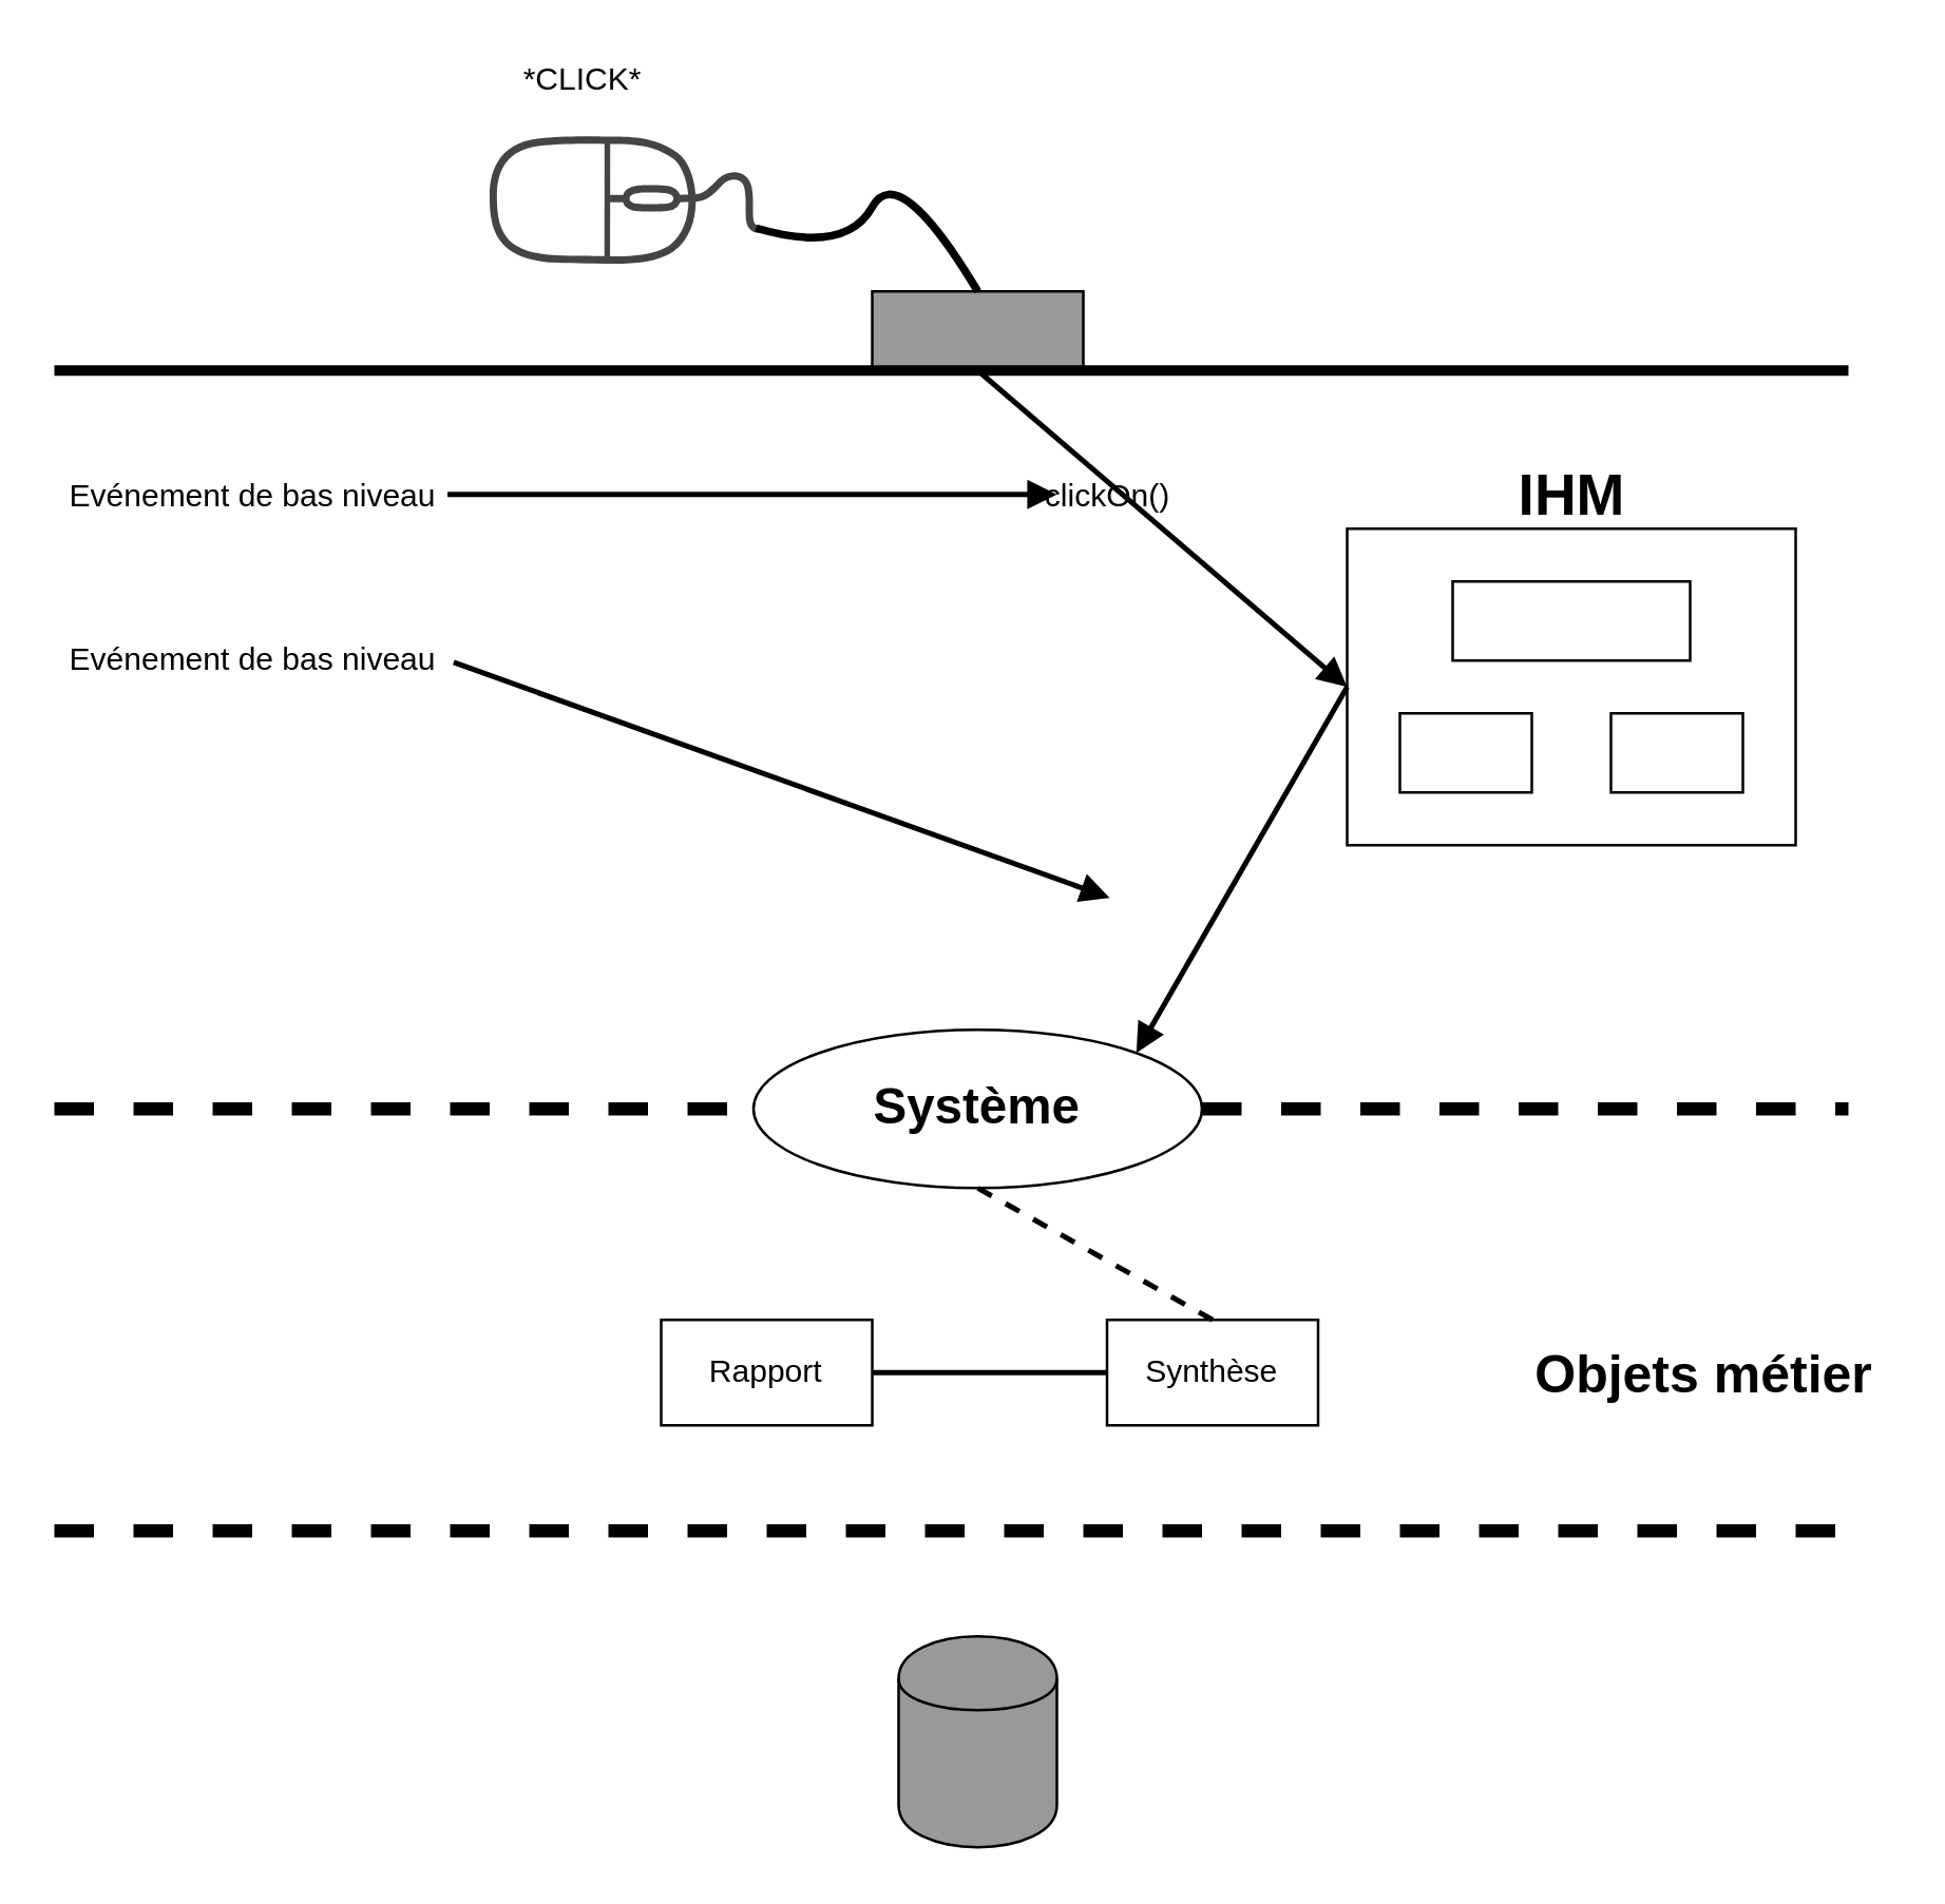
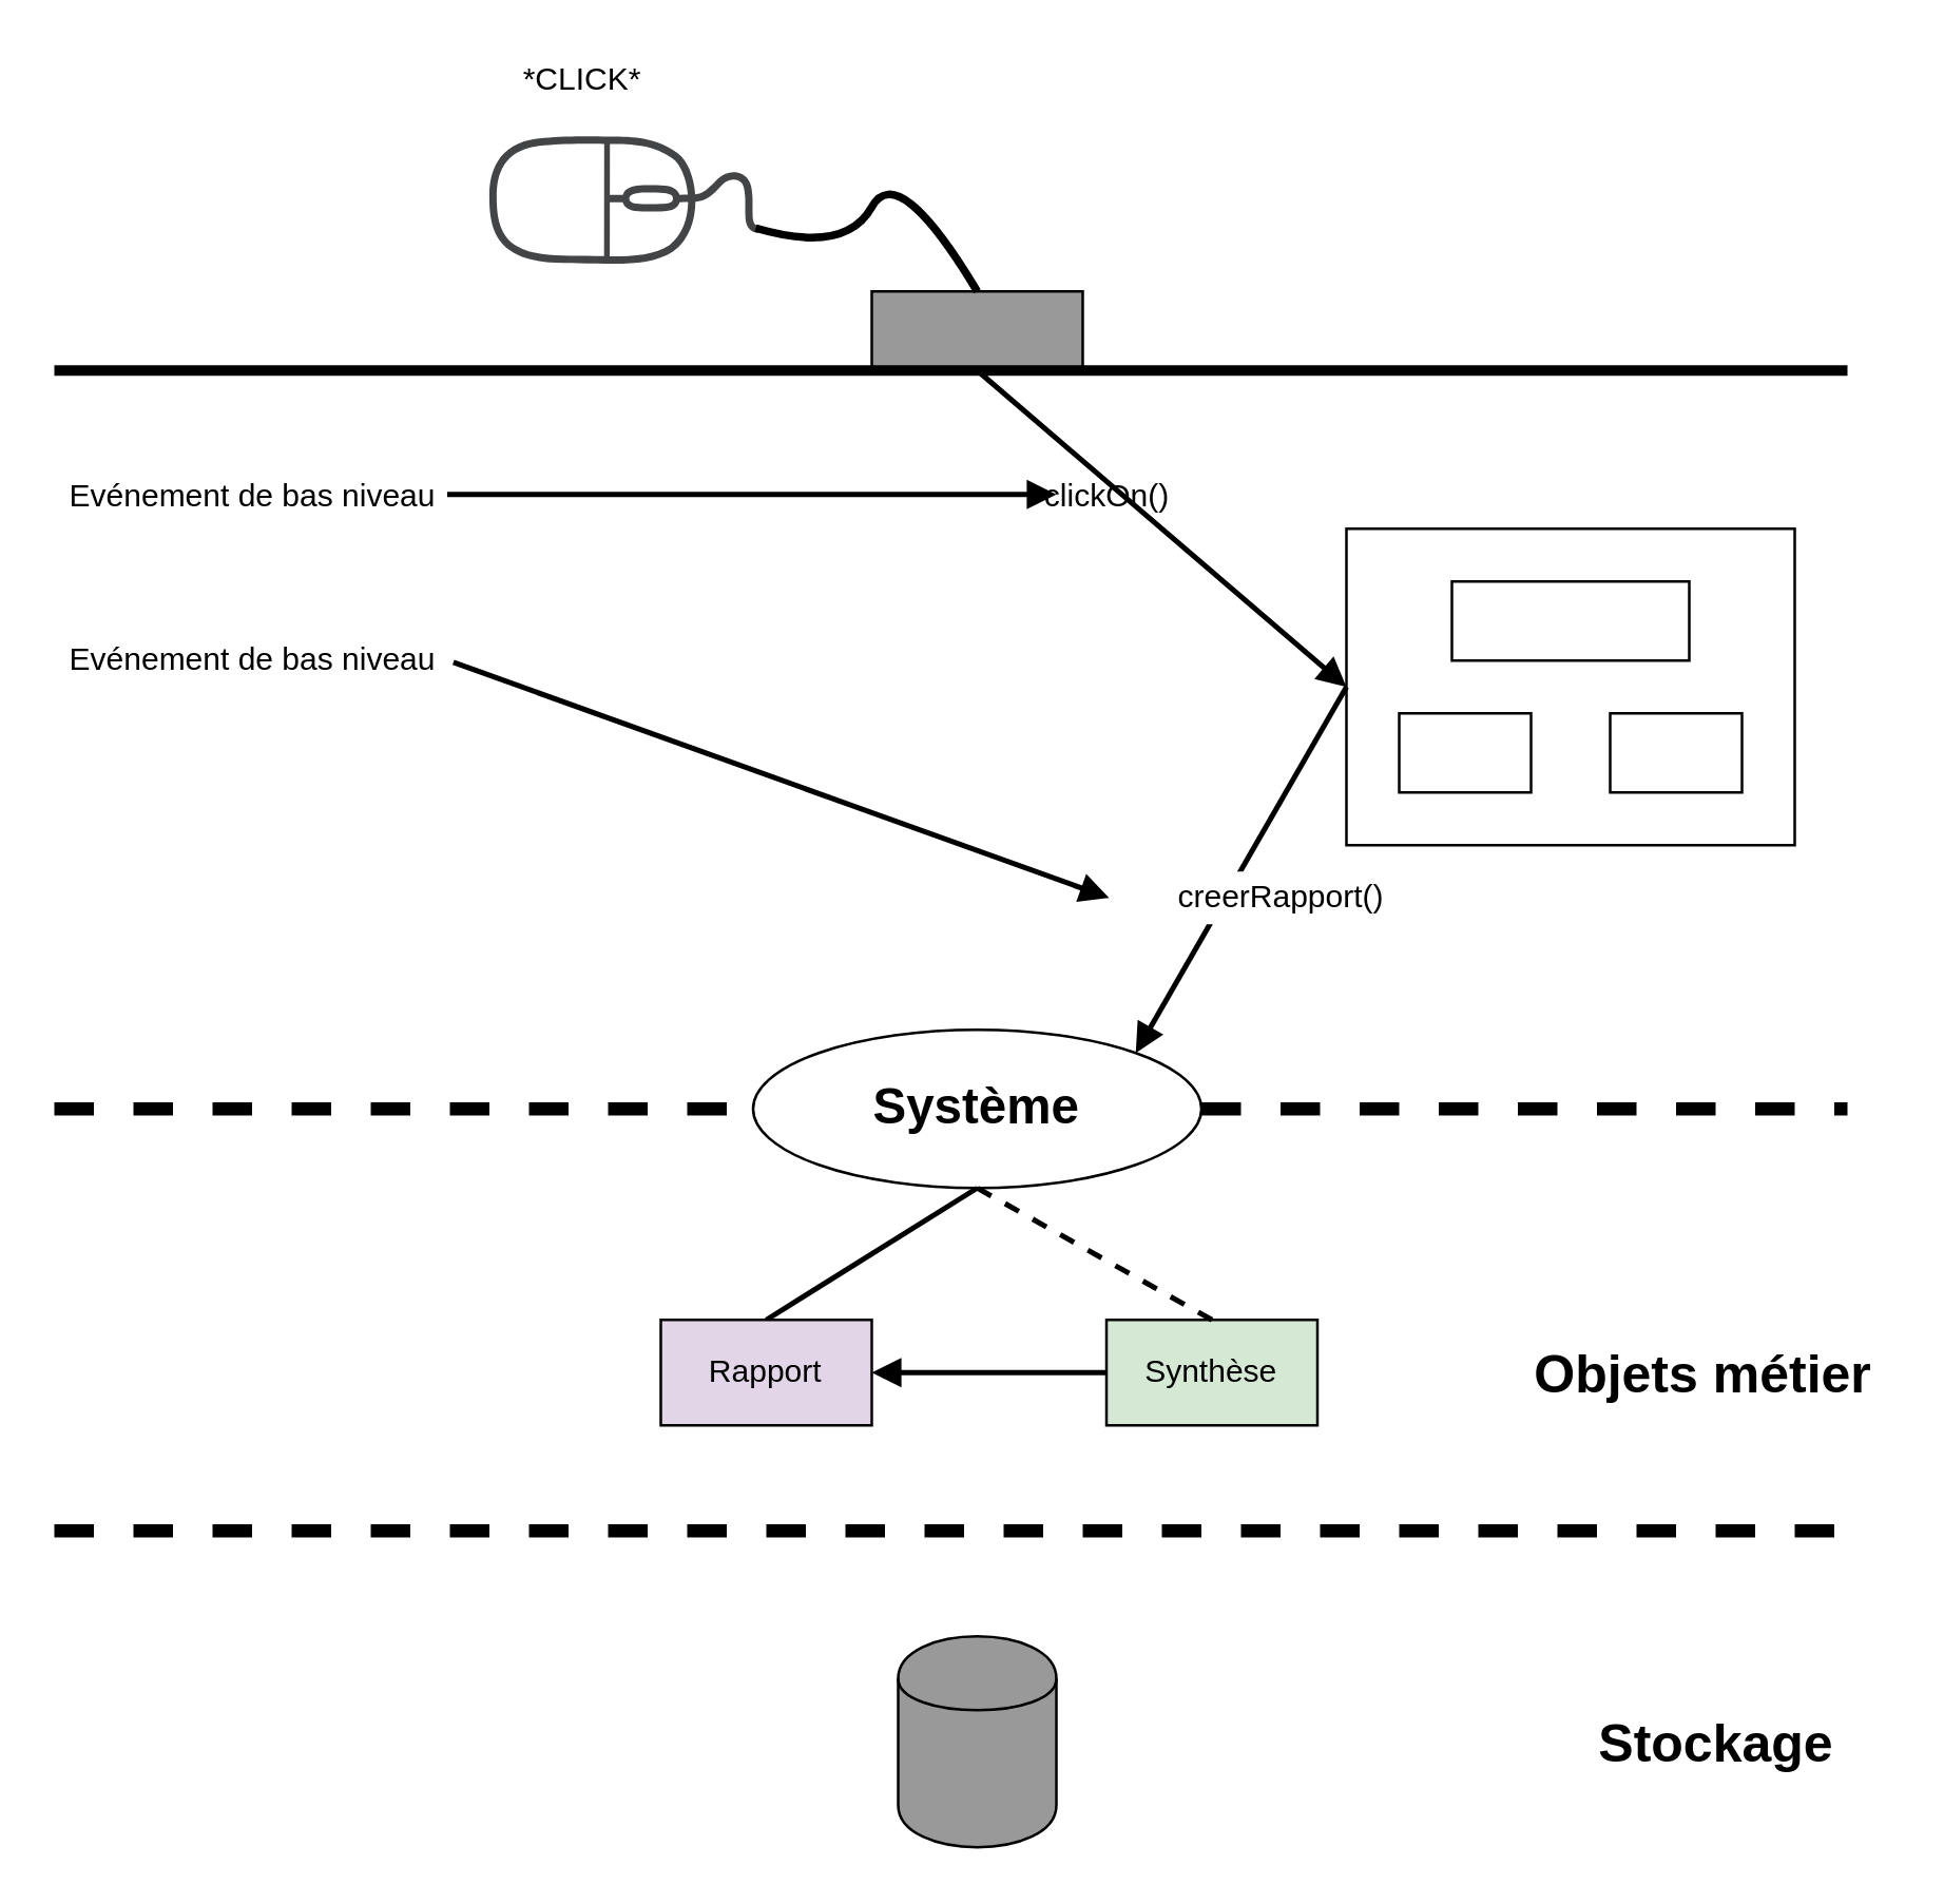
- <mxCell id="8" value="&lt;b&gt;&lt;font style=&quot;font-size: 22px&quot;&gt;IHM&lt;/font&gt;&lt;/b&gt;" style="text;html=1;align=center;verticalAlign=middle;resizable=0;points=[];autosize=1;" vertex="1" parent="1"><mxGeometry x="565" y="178" width="60" height="20" as="geometry" /></mxCell>
+ <mxCell id="18" value="creerRapport()" style="text;html=1;align=center;verticalAlign=middle;resizable=0;points=[];autosize=1;fillColor=#ffffff;" vertex="1" parent="1"><mxGeometry x="440" y="330" width="90" height="20" as="geometry" /></mxCell>
+ <mxCell id="19" value="" style="endArrow=none;html=1;strokeWidth=2;entryX=0.5;entryY=1;entryDx=0;entryDy=0;exitX=0.5;exitY=0;exitDx=0;exitDy=0;" edge="1" parent="1" source="20" target="15"><mxGeometry width="50" height="50" relative="1" as="geometry"><mxPoint x="370" y="500" as="sourcePoint" /><mxPoint x="70" y="470" as="targetPoint" /></mxGeometry></mxCell>
- <mxCell id="20" value="Rapport" style="rounded=0;whiteSpace=wrap;html=1;fillColor=#ffffff;" vertex="1" parent="1"><mxGeometry x="250" y="500" width="80" height="40" as="geometry" /></mxCell>
+ <mxCell id="20" value="Rapport" style="rounded=0;whiteSpace=wrap;html=1;fillColor=#e1d5e7;" vertex="1" parent="1"><mxGeometry x="250" y="500" width="80" height="40" as="geometry" /></mxCell>
- <mxCell id="31" value="" style="endArrow=none;html=1;strokeWidth=2;entryX=1;entryY=0.5;entryDx=0;entryDy=0;exitX=0;exitY=0.5;exitDx=0;exitDy=0;" edge="1" parent="1" source="21" target="20"><mxGeometry width="50" height="50" relative="1" as="geometry"><mxPoint x="469" y="510" as="sourcePoint" /><mxPoint x="380" y="460" as="targetPoint" /></mxGeometry></mxCell>
+ <mxCell id="31" value="" style="endArrow=block;html=1;strokeWidth=2;entryX=1;entryY=0.5;entryDx=0;entryDy=0;exitX=0;exitY=0.5;exitDx=0;exitDy=0;" edge="1" parent="1" source="21" target="20"><mxGeometry width="50" height="50" relative="1" as="geometry"><mxPoint x="469" y="510" as="sourcePoint" /><mxPoint x="380" y="460" as="targetPoint" /></mxGeometry></mxCell>
- <mxCell id="21" value="Synthèse" style="rounded=0;whiteSpace=wrap;html=1;fillColor=#ffffff;" vertex="1" parent="1"><mxGeometry x="419" y="500" width="80" height="40" as="geometry" /></mxCell>
+ <mxCell id="21" value="Synthèse" style="rounded=0;whiteSpace=wrap;html=1;fillColor=#d5e8d4;" vertex="1" parent="1"><mxGeometry x="419" y="500" width="80" height="40" as="geometry" /></mxCell>
+ <mxCell id="25" value="&lt;b&gt;&lt;font style=&quot;font-size: 20px&quot;&gt;Stockage&lt;/font&gt;&lt;/b&gt;" style="text;html=1;align=center;verticalAlign=middle;resizable=0;points=[];autosize=1;" vertex="1" parent="1"><mxGeometry x="600" y="650" width="100" height="20" as="geometry" /></mxCell>
